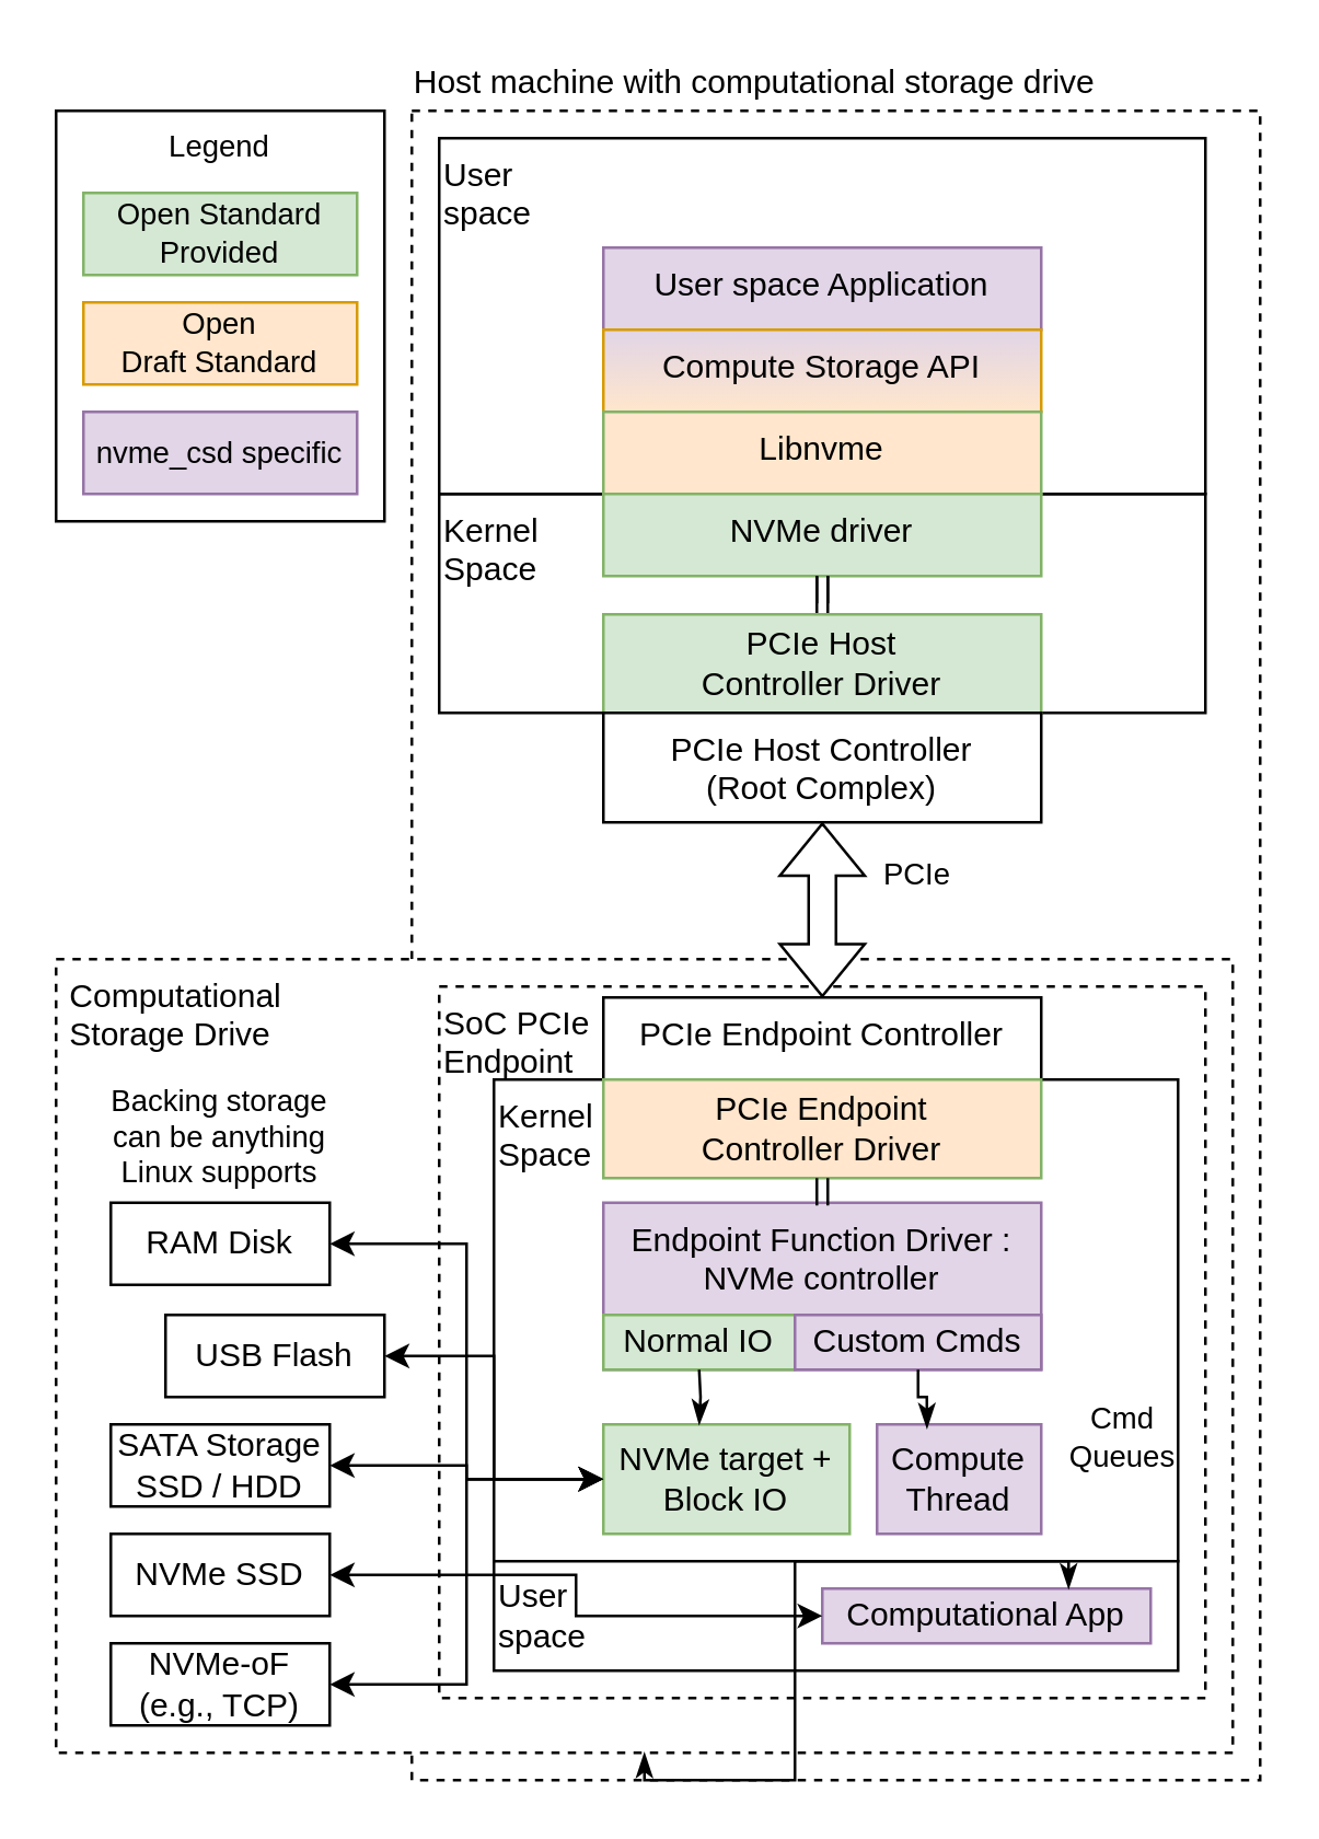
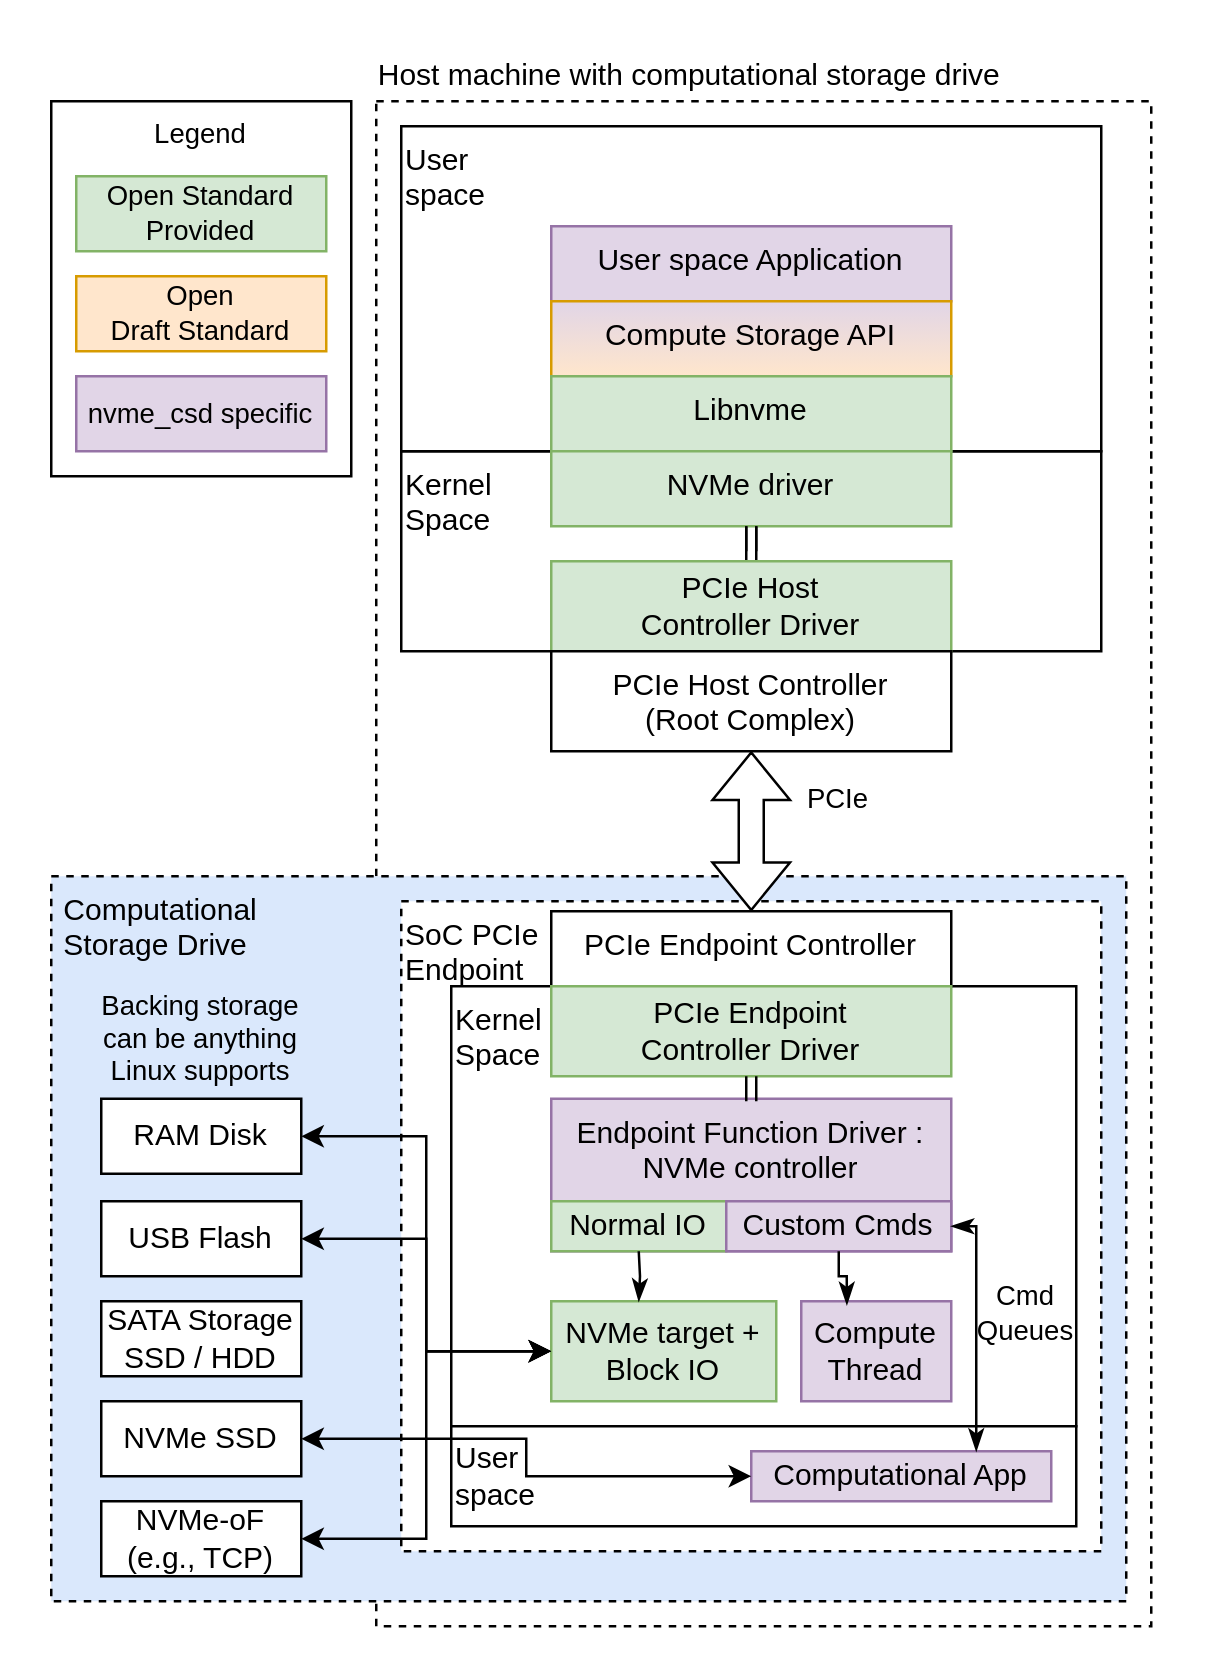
- <mxCell id="8" value="Libnvme" style="rounded=0;whiteSpace=wrap;html=1;verticalAlign=top;fillColor=#ffe6cc;strokeColor=#82b366;" parent="1" vertex="1"><mxGeometry x="220" y="150" width="160" height="30" as="geometry" /></mxCell>
+ <mxCell id="8" value="Libnvme" style="rounded=0;whiteSpace=wrap;html=1;verticalAlign=top;fillColor=#d5e8d4;strokeColor=#82b366;" parent="1" vertex="1"><mxGeometry x="220" y="150" width="160" height="30" as="geometry" /></mxCell>
- <mxCell id="3" value="&amp;nbsp;Computational&lt;br&gt;&amp;nbsp;Storage Drive" style="rounded=0;whiteSpace=wrap;html=1;verticalAlign=top;align=left;dashed=1;" parent="1" vertex="1"><mxGeometry x="20" y="350" width="430" height="290" as="geometry" /></mxCell>
+ <mxCell id="3" value="&amp;nbsp;Computational&lt;br&gt;&amp;nbsp;Storage Drive" style="rounded=0;whiteSpace=wrap;html=1;verticalAlign=top;align=left;dashed=1;fillColor=#dae8fc;" parent="1" vertex="1"><mxGeometry x="20" y="350" width="430" height="290" as="geometry" /></mxCell>
- <mxCell id="13" value="PCIe Endpoint&lt;br&gt;Controller Driver" style="rounded=0;whiteSpace=wrap;html=1;verticalAlign=middle;fillColor=#ffe6cc;strokeColor=#82b366;" parent="1" vertex="1"><mxGeometry x="220" y="394" width="160" height="36" as="geometry" /></mxCell>
+ <mxCell id="13" value="PCIe Endpoint&lt;br&gt;Controller Driver" style="rounded=0;whiteSpace=wrap;html=1;verticalAlign=middle;fillColor=#d5e8d4;strokeColor=#82b366;" parent="1" vertex="1"><mxGeometry x="220" y="394" width="160" height="36" as="geometry" /></mxCell>
- <mxCell id="23" value="USB Flash" style="rounded=0;whiteSpace=wrap;html=1;align=center;verticalAlign=middle;" parent="1" vertex="1"><mxGeometry x="60" y="480" width="80" height="30" as="geometry" /></mxCell>
+ <mxCell id="23" value="USB Flash" style="rounded=0;whiteSpace=wrap;html=1;align=center;verticalAlign=middle;" parent="1" vertex="1"><mxGeometry x="40" y="480" width="80" height="30" as="geometry" /></mxCell>
- <mxCell id="36" value="" style="endArrow=classic;startArrow=classic;html=1;rounded=0;fontSize=11;edgeStyle=orthogonalEdgeStyle;entryX=0;entryY=0.5;entryDx=0;entryDy=0;exitX=1;exitY=0.5;exitDx=0;exitDy=0;" parent="1" source="24" target="17" edge="1"><mxGeometry width="50" height="50" relative="1" as="geometry"><mxPoint x="150" y="504.5" as="sourcePoint" /><mxPoint x="230" y="555" as="targetPoint" /></mxGeometry></mxCell>
- <mxCell id="33" value="" style="endArrow=classicThin;startArrow=classicThin;html=1;rounded=0;fontSize=11;edgeStyle=orthogonalEdgeStyle;exitX=0.75;exitY=0;exitDx=0;exitDy=0;startFill=1;endFill=1;" parent="1" source="22" target="3" edge="1"><mxGeometry width="50" height="50" relative="1" as="geometry"><mxPoint x="320" y="550" as="sourcePoint" /><mxPoint x="370" y="500" as="targetPoint" /></mxGeometry></mxCell>
+ <mxCell id="33" value="" style="endArrow=classicThin;startArrow=classicThin;html=1;rounded=0;fontSize=11;edgeStyle=orthogonalEdgeStyle;entryX=1;entryY=0.5;entryDx=0;entryDy=0;exitX=0.75;exitY=0;exitDx=0;exitDy=0;startFill=1;endFill=1;" parent="1" source="22" target="16" edge="1"><mxGeometry width="50" height="50" relative="1" as="geometry"><mxPoint x="320" y="550" as="sourcePoint" /><mxPoint x="370" y="500" as="targetPoint" /></mxGeometry></mxCell>
